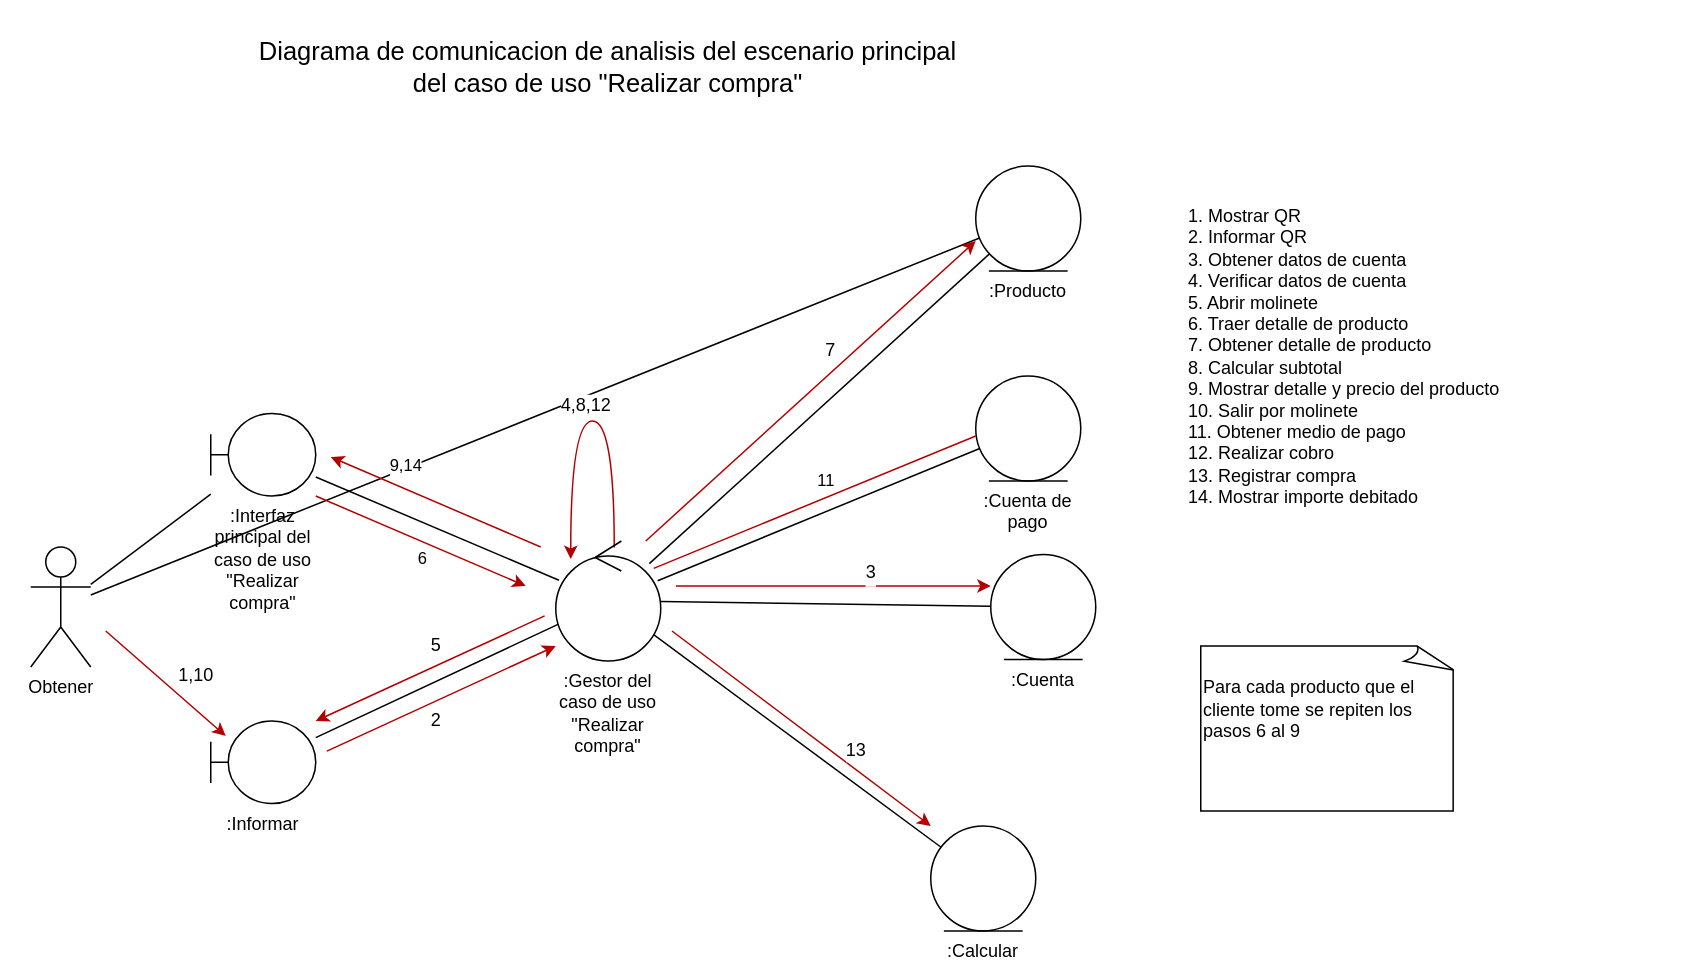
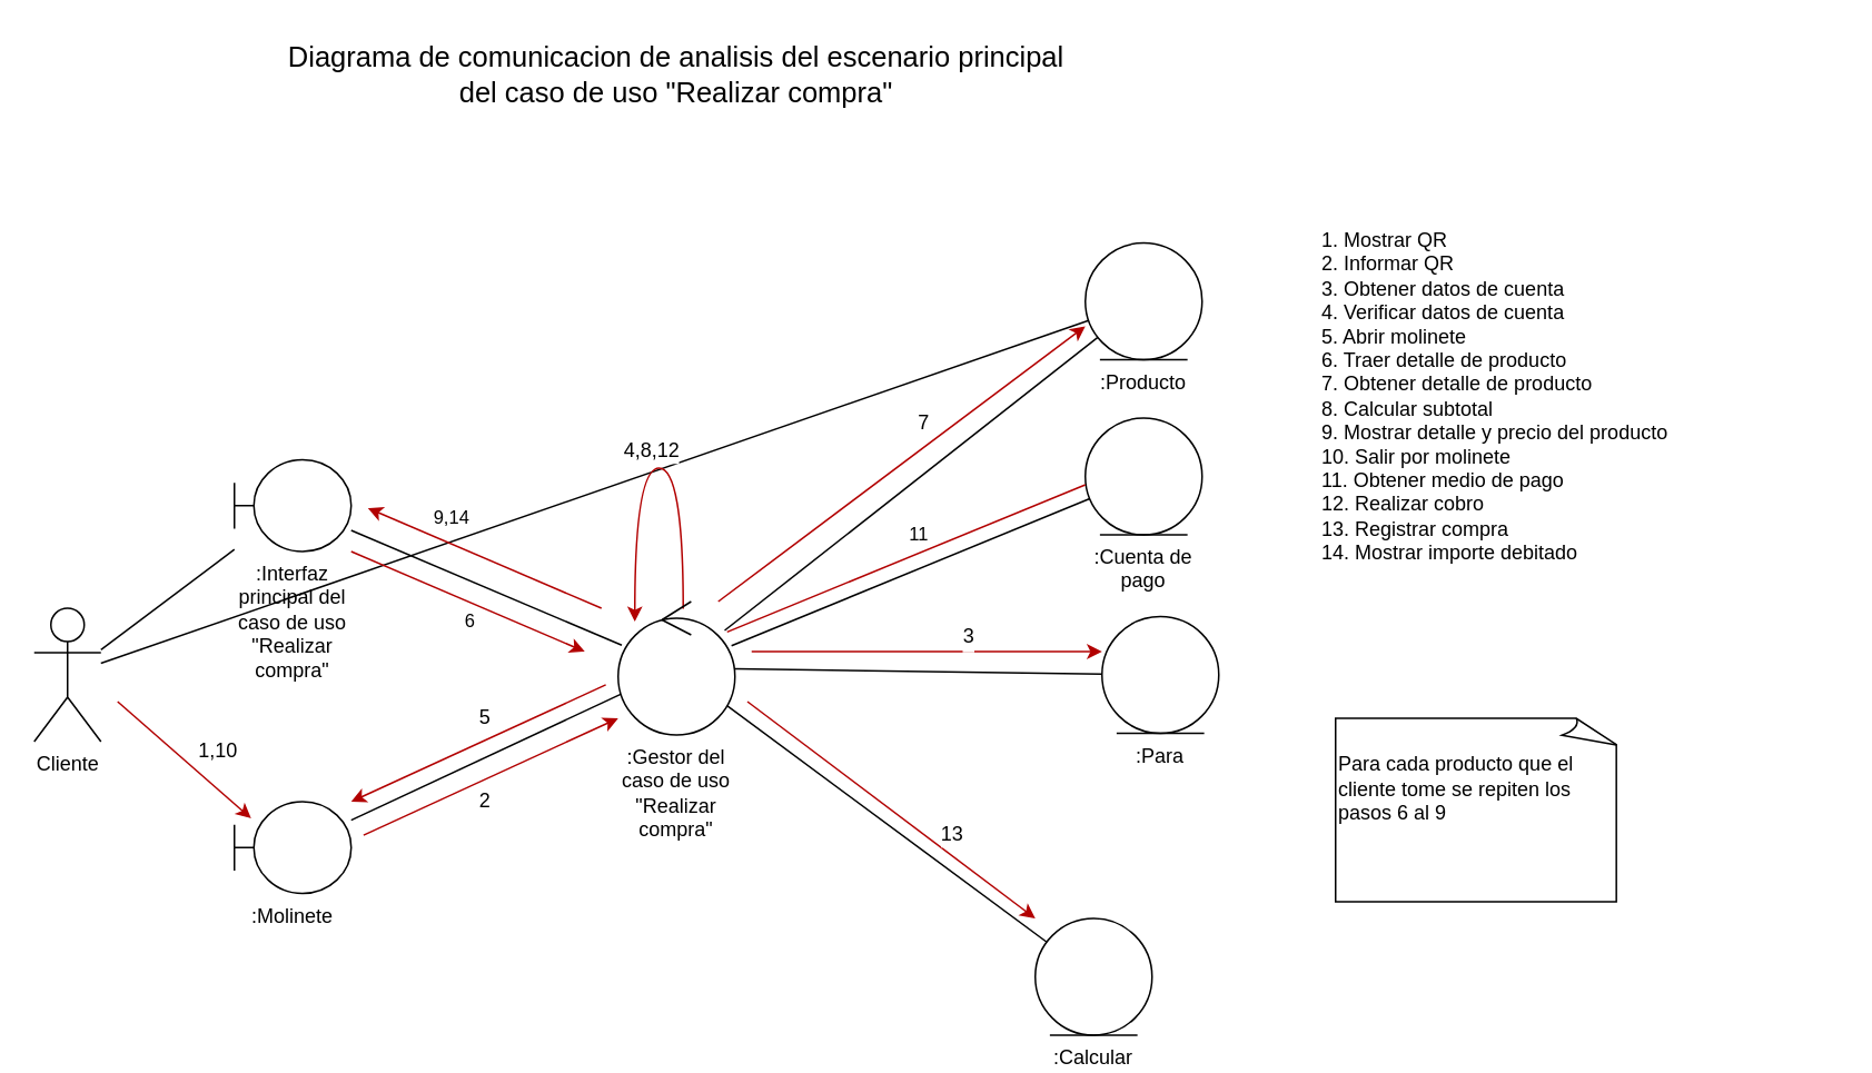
- <mxCell id="15" value=":Producto" style="ellipse;shape=umlEntity;whiteSpace=wrap;html=1;labelPosition=center;verticalLabelPosition=bottom;align=center;verticalAlign=top;" parent="1" vertex="1"><mxGeometry x="650" y="110" width="70" height="70" as="geometry" /></mxCell>
+ <mxCell id="15" value=":Producto" style="ellipse;shape=umlEntity;whiteSpace=wrap;html=1;labelPosition=center;verticalLabelPosition=bottom;align=center;verticalAlign=top;" parent="1" vertex="1"><mxGeometry x="650" y="145" width="70" height="70" as="geometry" /></mxCell>
- <mxCell id="16" value=":Cuenta" style="ellipse;shape=umlEntity;whiteSpace=wrap;html=1;labelPosition=center;verticalLabelPosition=bottom;align=center;verticalAlign=top;" parent="1" vertex="1"><mxGeometry x="660" y="369" width="70" height="70" as="geometry" /></mxCell>
+ <mxCell id="16" value=":Para" style="ellipse;shape=umlEntity;whiteSpace=wrap;html=1;labelPosition=center;verticalLabelPosition=bottom;align=center;verticalAlign=top;" parent="1" vertex="1"><mxGeometry x="660" y="369" width="70" height="70" as="geometry" /></mxCell>
- <mxCell id="4" value="Obtener" style="shape=umlActor;verticalLabelPosition=bottom;verticalAlign=top;html=1;" parent="1" vertex="1"><mxGeometry x="20" y="364" width="40" height="80" as="geometry" /></mxCell>
+ <mxCell id="4" value="Cliente" style="shape=umlActor;verticalLabelPosition=bottom;verticalAlign=top;html=1;" parent="1" vertex="1"><mxGeometry x="20" y="364" width="40" height="80" as="geometry" /></mxCell>
- <mxCell id="8" value=":Informar" style="shape=umlBoundary;whiteSpace=wrap;html=1;labelPosition=center;verticalLabelPosition=bottom;align=center;verticalAlign=top;" parent="1" vertex="1"><mxGeometry x="140" y="480" width="70" height="55" as="geometry" /></mxCell>
+ <mxCell id="8" value=":Molinete" style="shape=umlBoundary;whiteSpace=wrap;html=1;labelPosition=center;verticalLabelPosition=bottom;align=center;verticalAlign=top;" parent="1" vertex="1"><mxGeometry x="140" y="480" width="70" height="55" as="geometry" /></mxCell>
